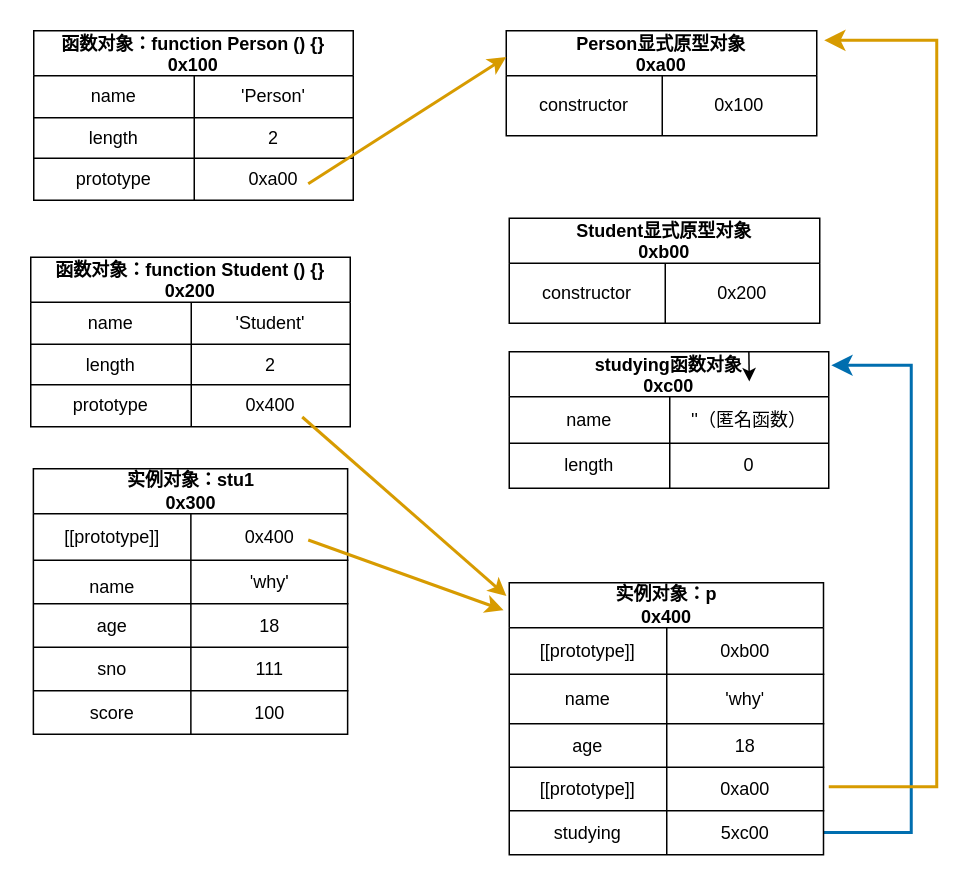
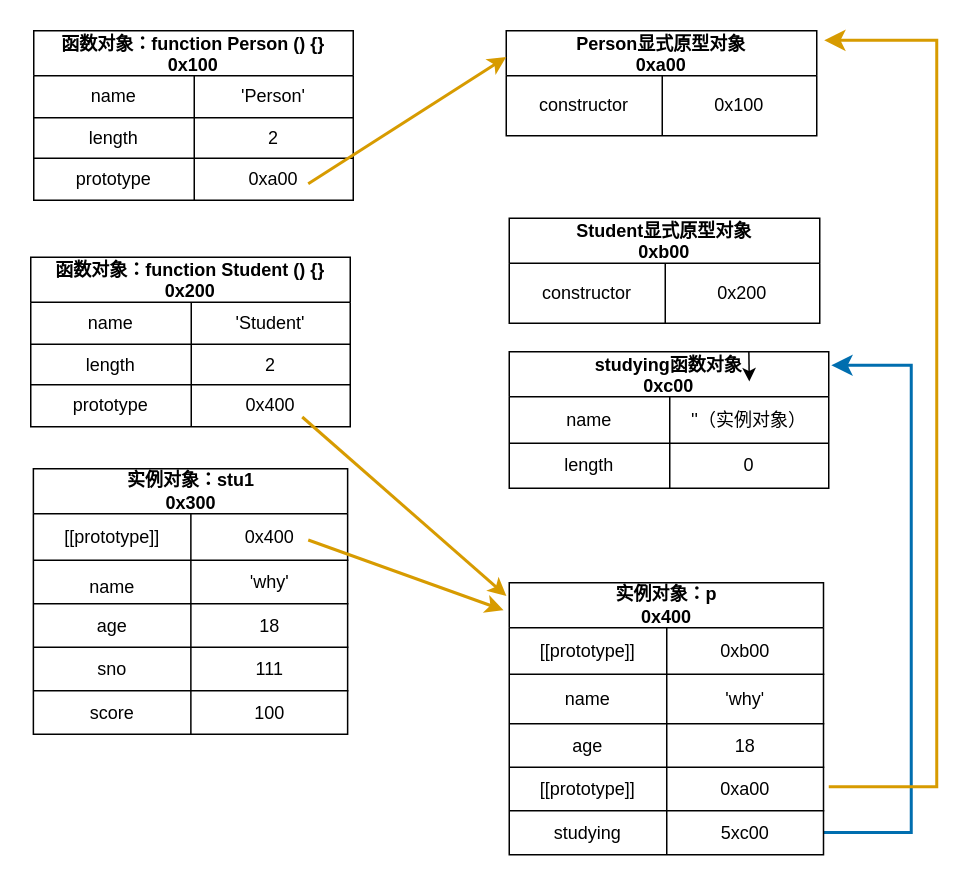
- <mxCell id="53" value="''（匿名函数）" style="shape=partialRectangle;html=1;whiteSpace=wrap;connectable=0;fillColor=none;top=0;left=0;bottom=0;right=0;overflow=hidden;rounded=0;labelBorderColor=none;sketch=0;strokeColor=#000000;fontColor=#000000;" parent="51" vertex="1"><mxGeometry x="107" width="106" height="31" as="geometry"><mxRectangle width="106" height="31" as="alternateBounds" /></mxGeometry></mxCell>
+ <mxCell id="53" value="''（实例对象）" style="shape=partialRectangle;html=1;whiteSpace=wrap;connectable=0;fillColor=none;top=0;left=0;bottom=0;right=0;overflow=hidden;rounded=0;labelBorderColor=none;sketch=0;strokeColor=#000000;fontColor=#000000;" parent="51" vertex="1"><mxGeometry x="107" width="106" height="31" as="geometry"><mxRectangle width="106" height="31" as="alternateBounds" /></mxGeometry></mxCell>
